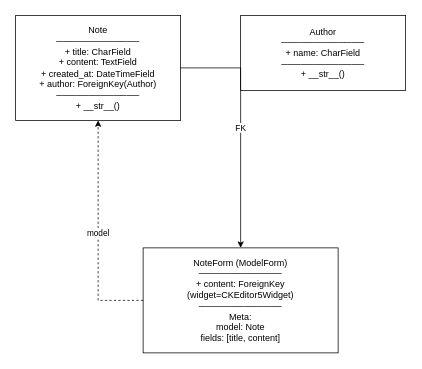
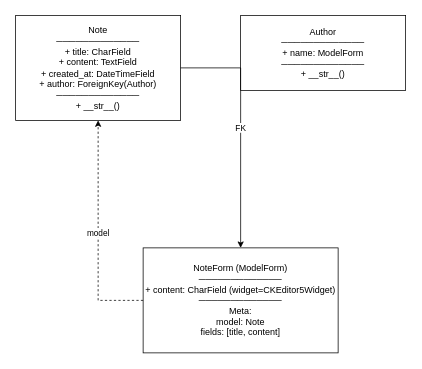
- <mxCell id="3" value="Author&#10;─────────────&#10;+ name: CharField&#10;─────────────&#10;+ __str__()" style="shape=rectangle;whiteSpace=wrap;html=1;fontSize=12;" parent="1" vertex="1"><mxGeometry x="320" y="20" width="220" height="100" as="geometry" /></mxCell>
+ <mxCell id="3" value="Author&#10;─────────────&#10;+ name: ModelForm&#10;─────────────&#10;+ __str__()" style="shape=rectangle;whiteSpace=wrap;html=1;fontSize=12;" parent="1" vertex="1"><mxGeometry x="320" y="20" width="220" height="100" as="geometry" /></mxCell>
- <mxCell id="4" value="NoteForm (ModelForm)&#10;─────────────&#10;+ content: ForeignKey (widget=CKEditor5Widget)&#10;─────────────&#10;Meta:&#10;  model: Note&#10;  fields: [title, content]" style="shape=rectangle;whiteSpace=wrap;html=1;fontSize=12;fontStyle=italic;" parent="1" vertex="1"><mxGeometry x="190" y="330" width="260" height="140" as="geometry" /></mxCell>
+ <mxCell id="4" value="NoteForm (ModelForm)&#10;─────────────&#10;+ content: CharField (widget=CKEditor5Widget)&#10;─────────────&#10;Meta:&#10;  model: Note&#10;  fields: [title, content]" style="shape=rectangle;whiteSpace=wrap;html=1;fontSize=12;fontStyle=italic;" parent="1" vertex="1"><mxGeometry x="190" y="330" width="260" height="140" as="geometry" /></mxCell>
